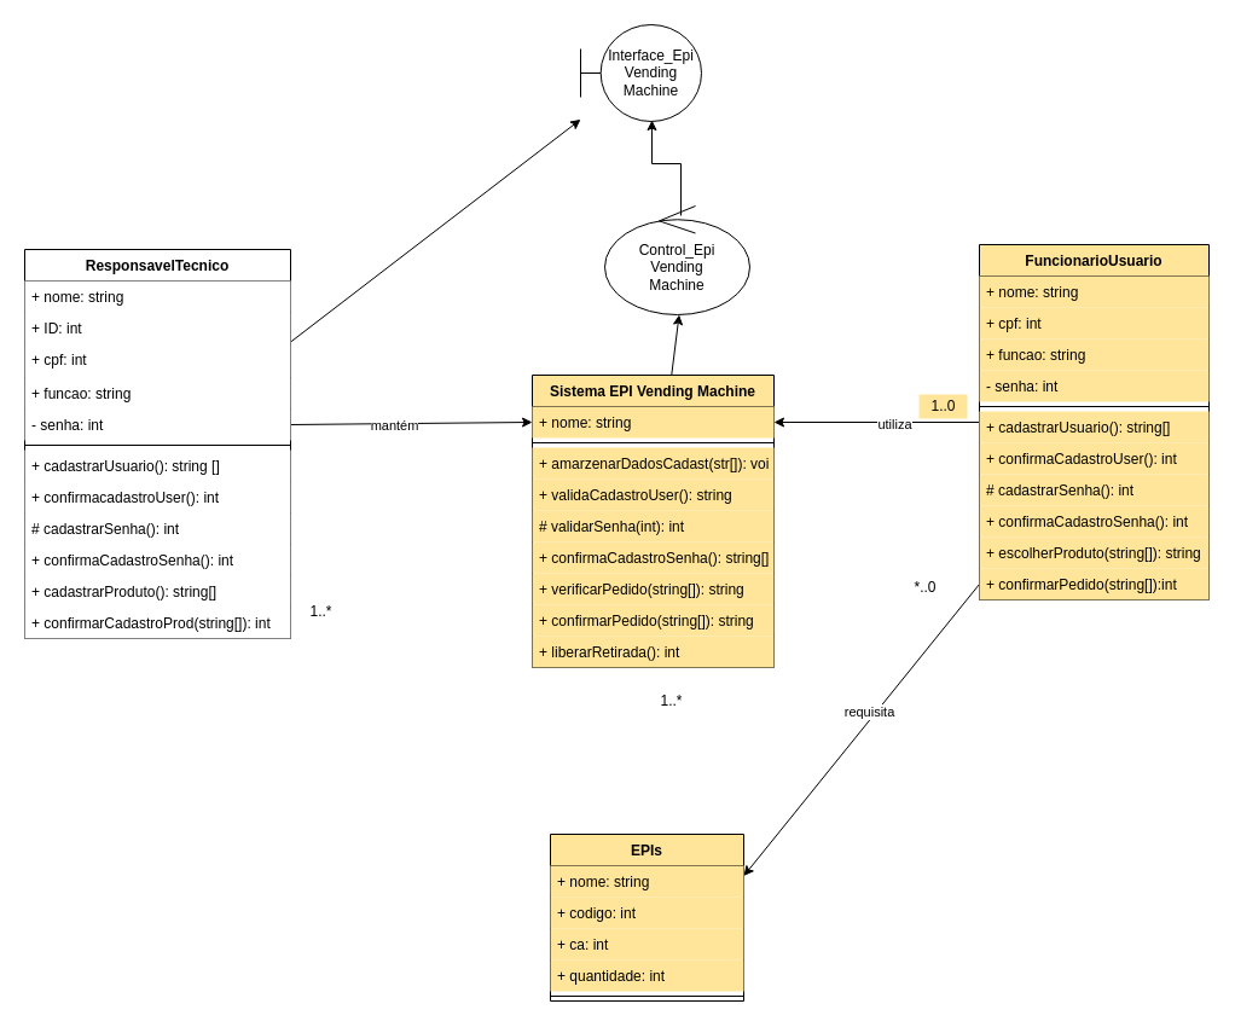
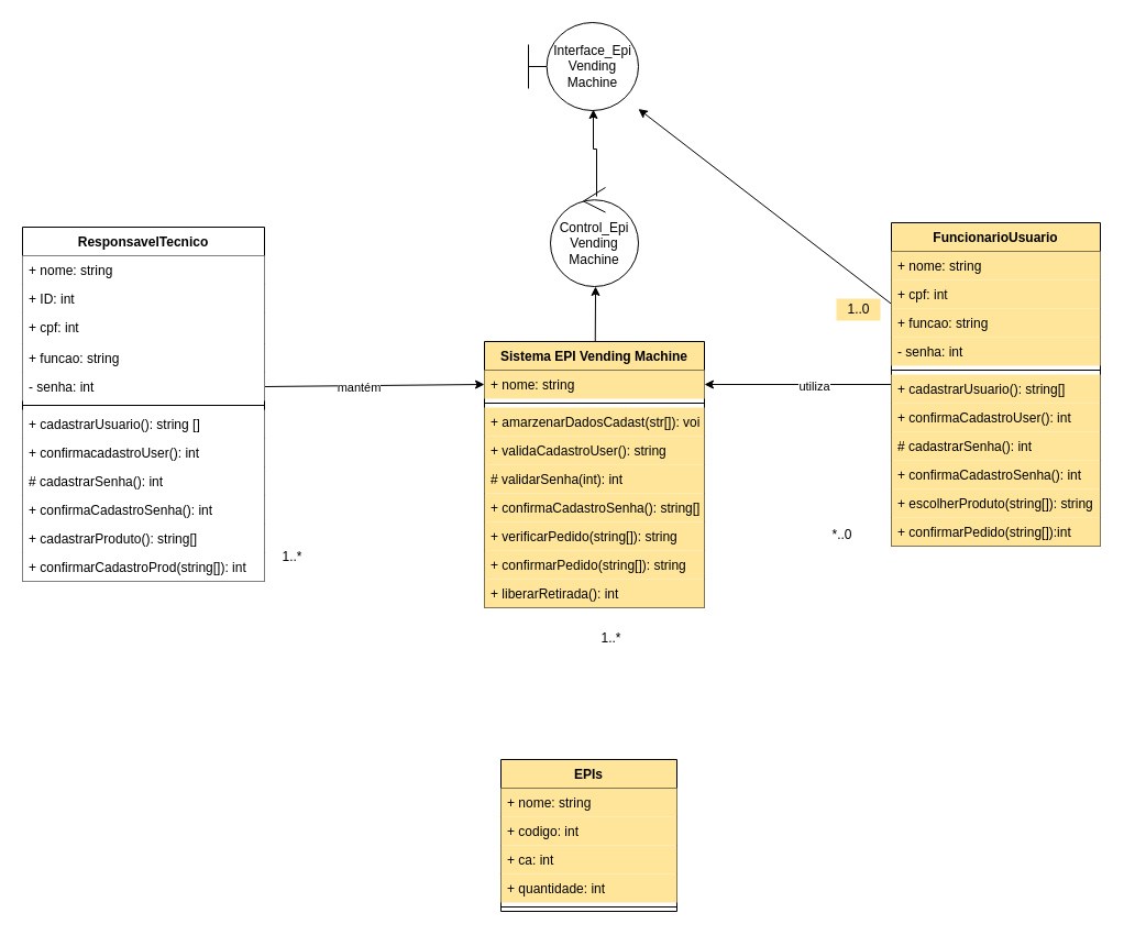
+ <mxCell id="6" style="edgeStyle=none;rounded=0;orthogonalLoop=1;jettySize=auto;html=1;" parent="1" source="7" target="56" edge="1"><mxGeometry relative="1" as="geometry" /></mxCell>
- <mxCell id="21" style="edgeStyle=none;rounded=0;orthogonalLoop=1;jettySize=auto;html=1;" parent="1" source="22" target="56" edge="1"><mxGeometry relative="1" as="geometry" /></mxCell>
- <mxCell id="58" value="Control_Epi&lt;br&gt;Vending&lt;br&gt;Machine" style="ellipse;shape=umlControl;whiteSpace=wrap;html=1;" parent="1" vertex="1"><mxGeometry x="500" y="170" width="120" height="90" as="geometry" /></mxCell>
+ <mxCell id="58" value="Control_Epi&lt;br&gt;Vending&lt;br&gt;Machine" style="ellipse;shape=umlControl;whiteSpace=wrap;html=1;" parent="1" vertex="1"><mxGeometry x="500" y="170" width="80" height="90" as="geometry" /></mxCell>
- <mxCell id="52" value="1..0" style="text;html=1;align=center;verticalAlign=middle;resizable=0;points=[];autosize=1;fillColor=#FFE599;" parent="1" vertex="1"><mxGeometry x="760" y="326" width="40" height="20" as="geometry" /></mxCell>
+ <mxCell id="52" value="1..0" style="text;html=1;align=center;verticalAlign=middle;resizable=0;points=[];autosize=1;fillColor=#FFE599;" parent="1" vertex="1"><mxGeometry x="760" y="271" width="40" height="20" as="geometry" /></mxCell>
- <mxCell id="4" style="edgeStyle=none;rounded=0;orthogonalLoop=1;jettySize=auto;html=1;entryX=1;entryY=0.25;entryDx=0;entryDy=0;exitX=0;exitY=0.5;exitDx=0;exitDy=0;" parent="1" source="18" target="46" edge="1"><mxGeometry relative="1" as="geometry" /></mxCell>
- <mxCell id="5" value="requisita" style="edgeLabel;html=1;align=center;verticalAlign=middle;resizable=0;points=[];" parent="4" vertex="1" connectable="0"><mxGeometry x="-0.191" y="1" relative="1" as="geometry"><mxPoint x="-13.34" y="6.95" as="offset" /></mxGeometry></mxCell>
